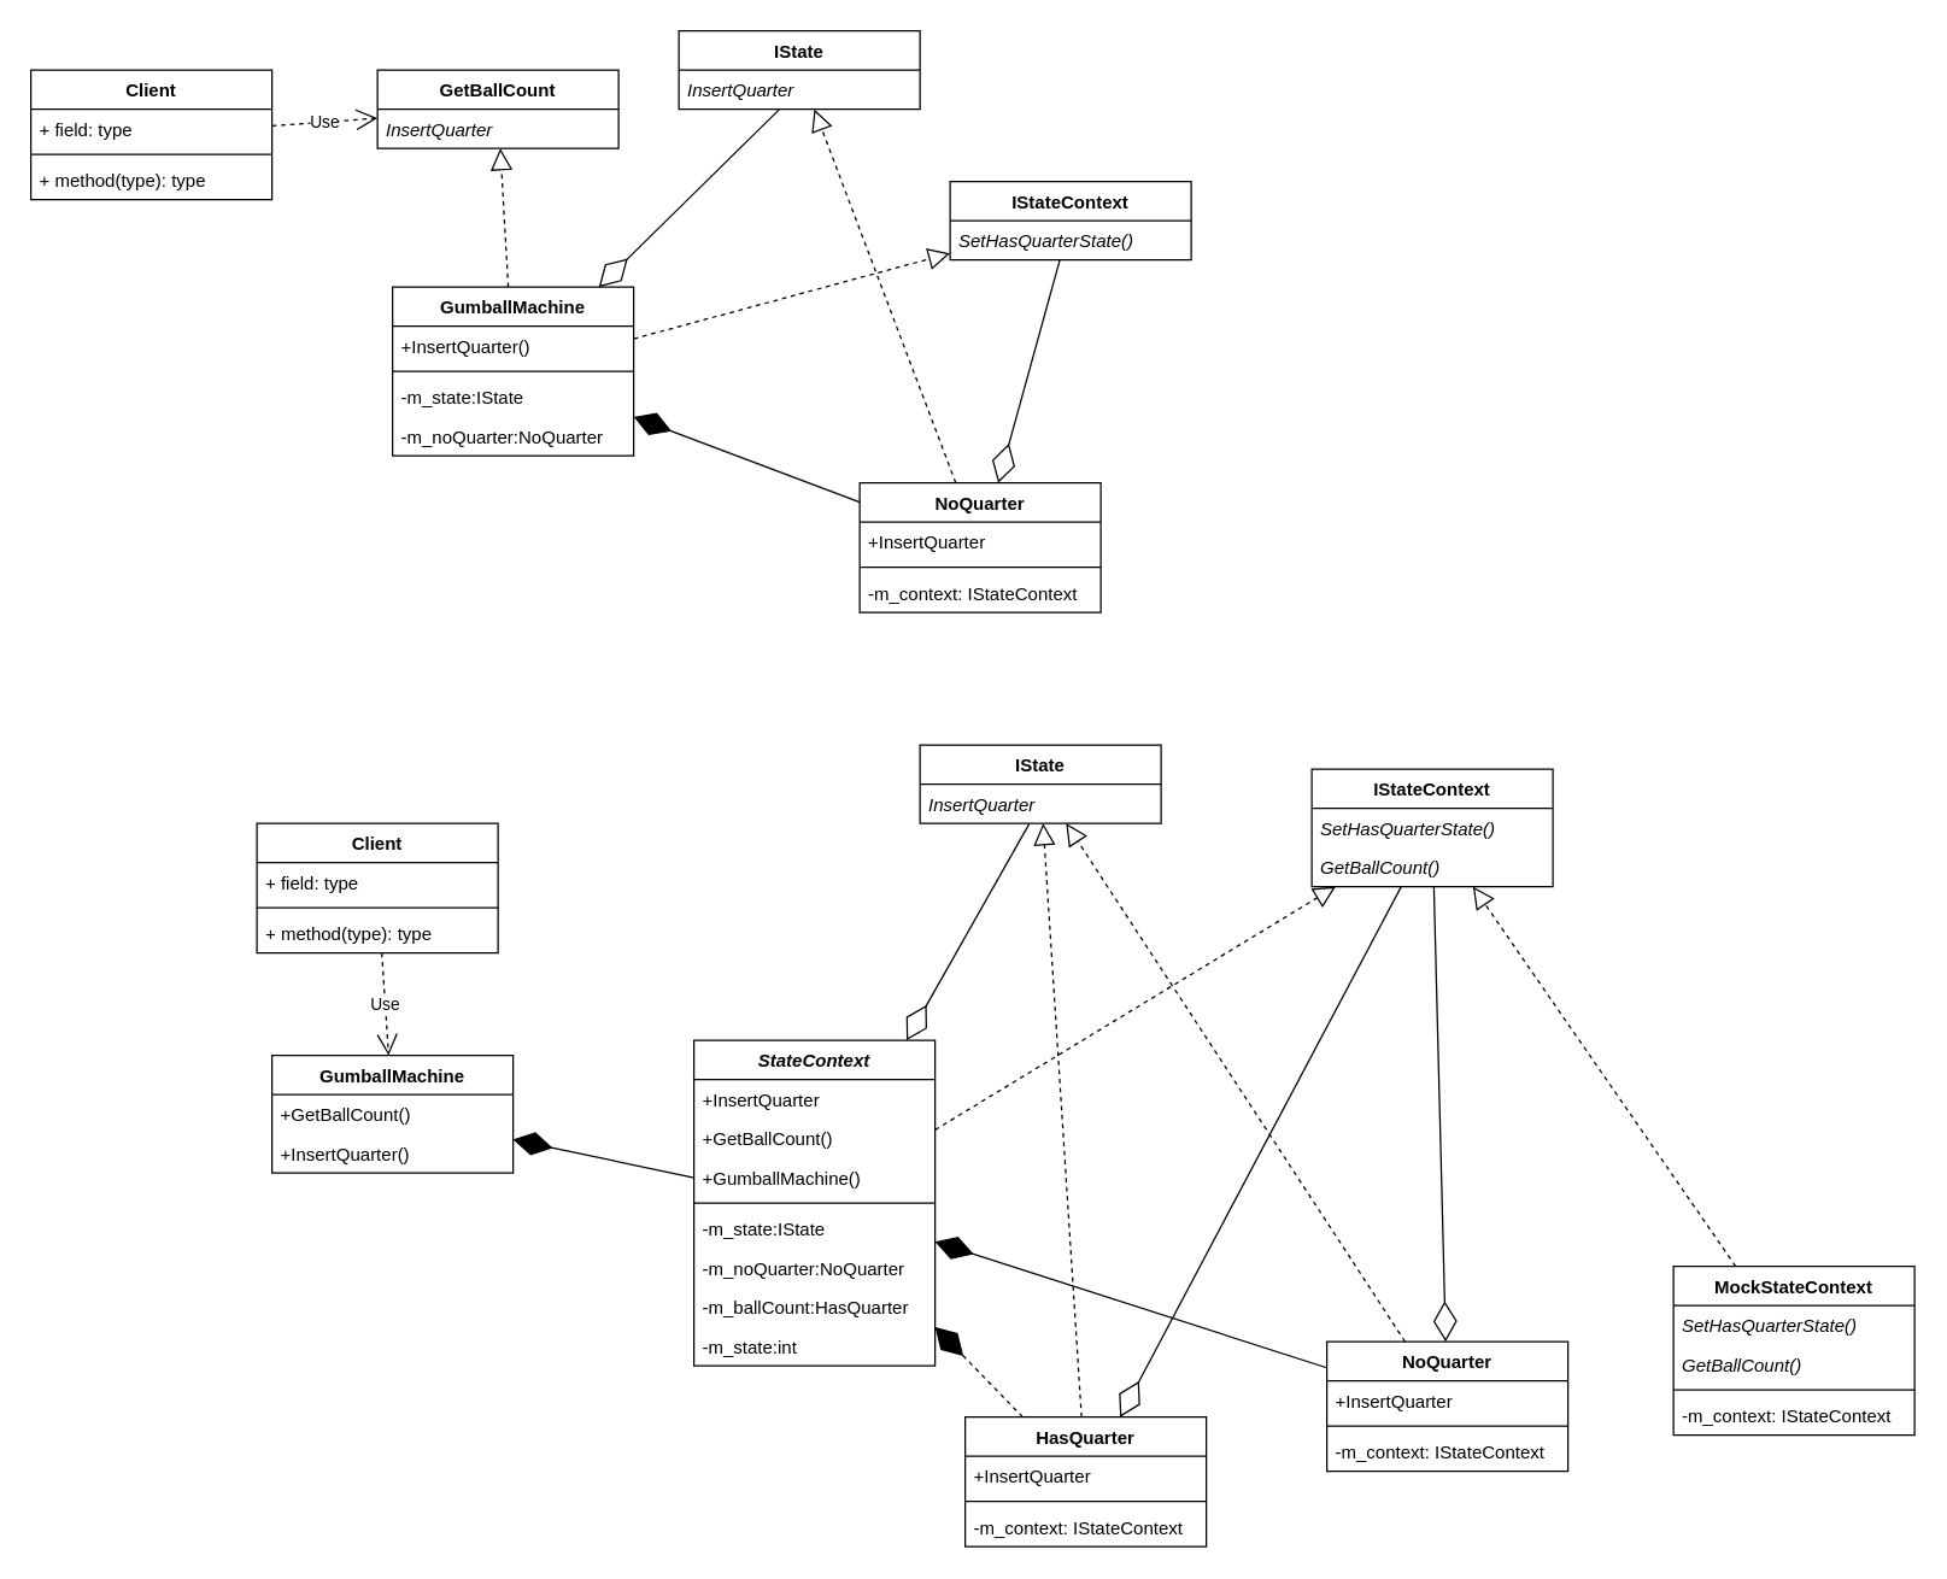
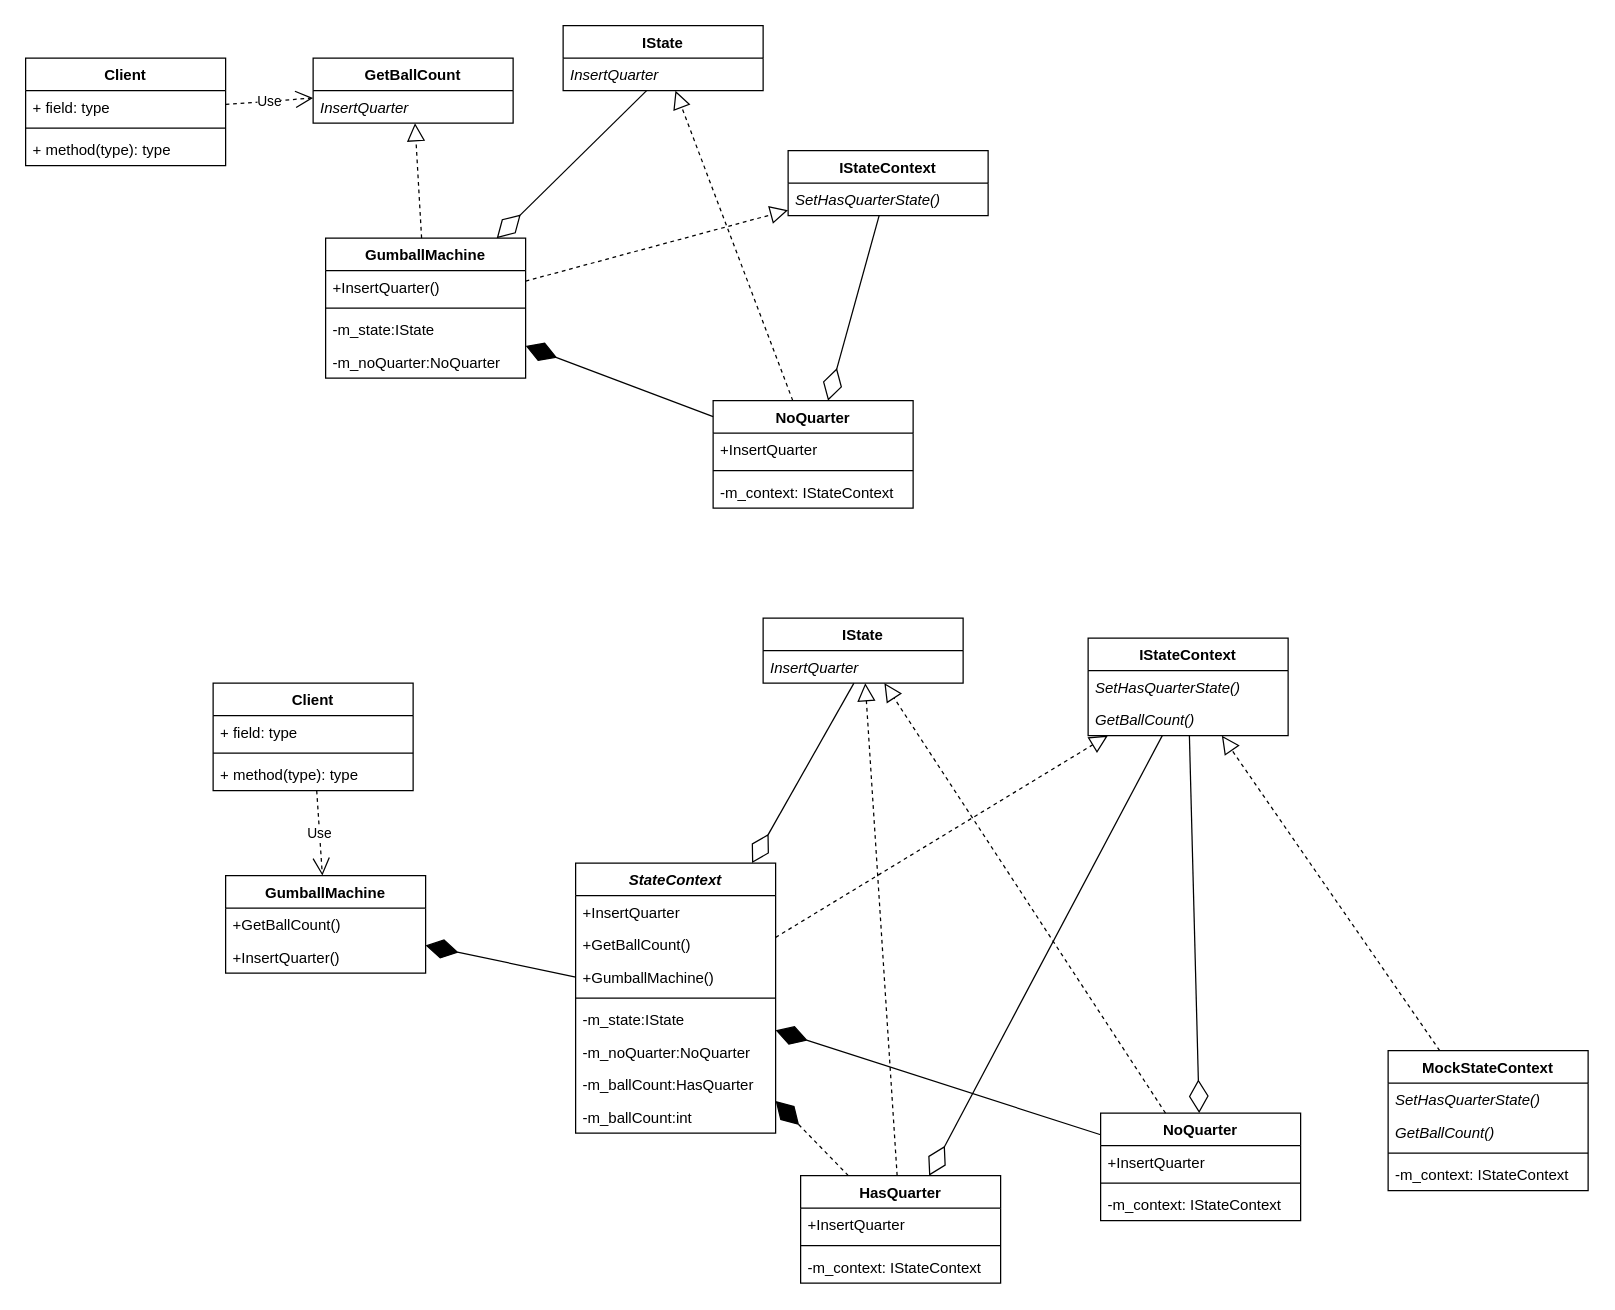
- <mxCell id="57" value="-m_state:int" style="text;strokeColor=none;fillColor=none;align=left;verticalAlign=top;spacingLeft=4;spacingRight=4;overflow=hidden;rotatable=0;points=[[0,0.5],[1,0.5]];portConstraint=eastwest;" vertex="1" parent="49"><mxGeometry y="190" width="160" height="26" as="geometry" /></mxCell>
+ <mxCell id="57" value="-m_ballCount:int" style="text;strokeColor=none;fillColor=none;align=left;verticalAlign=top;spacingLeft=4;spacingRight=4;overflow=hidden;rotatable=0;points=[[0,0.5],[1,0.5]];portConstraint=eastwest;" vertex="1" parent="49"><mxGeometry y="190" width="160" height="26" as="geometry" /></mxCell>
